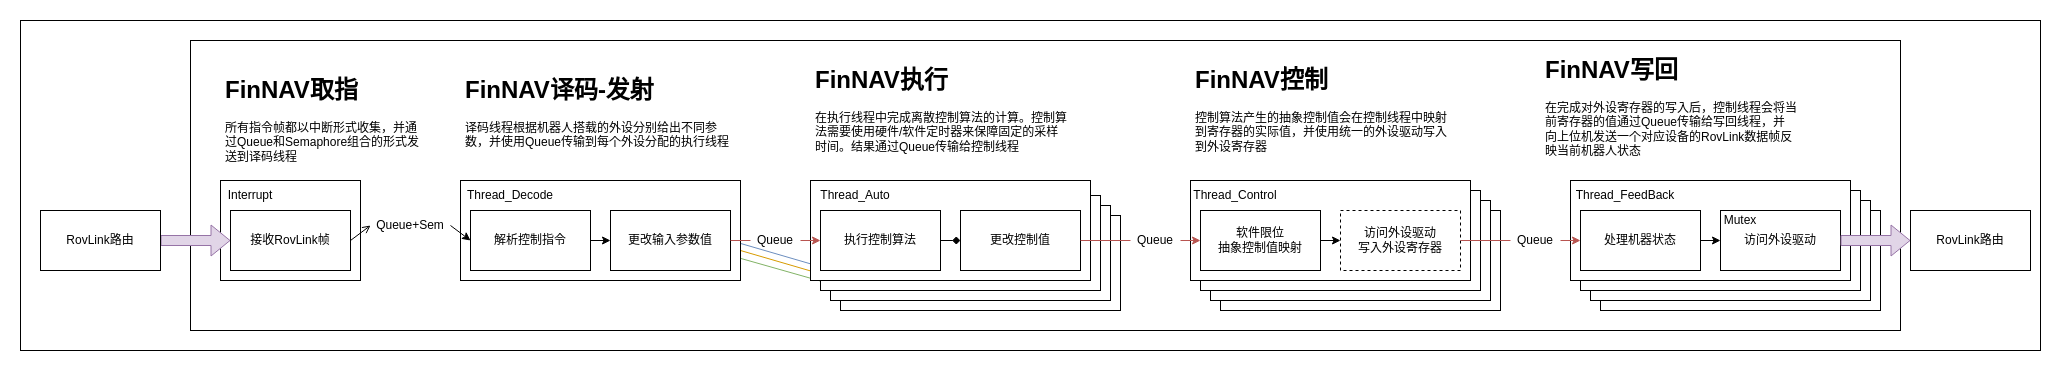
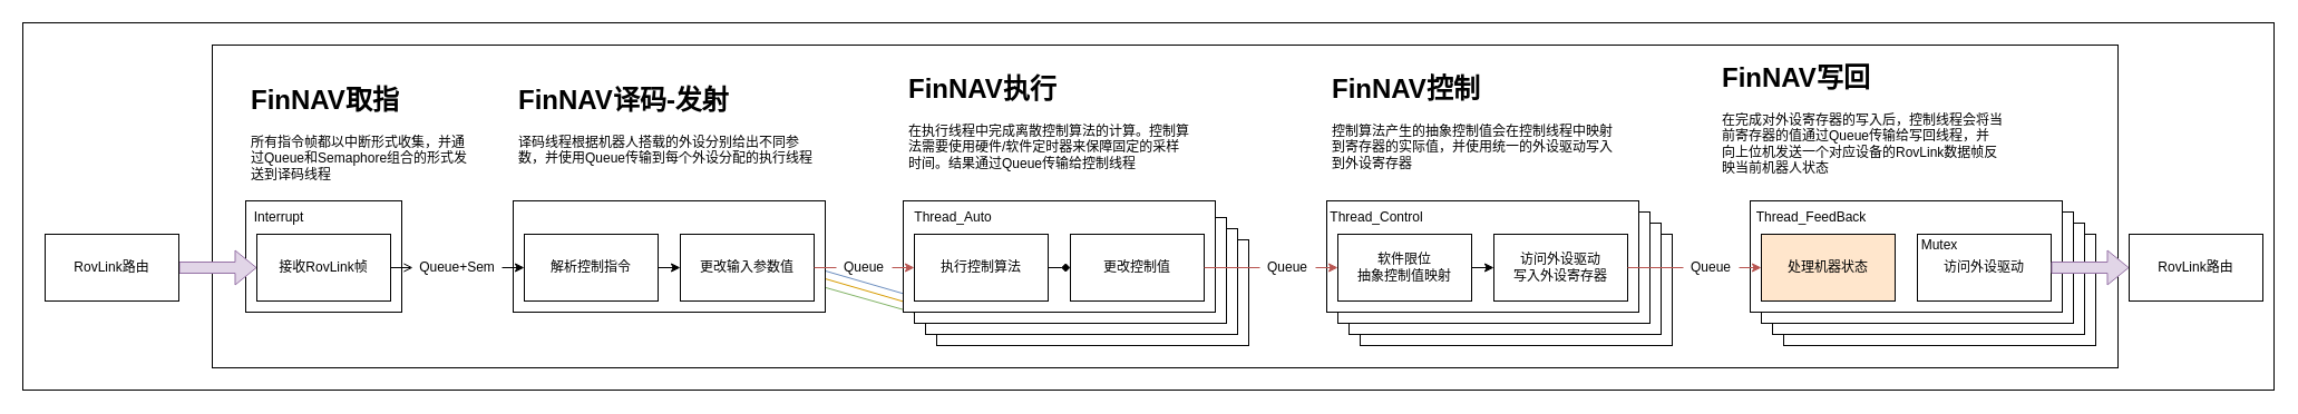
- <mxCell id="28" value="Thread_Decode" style="text;html=1;strokeColor=none;fillColor=none;align=center;verticalAlign=middle;whiteSpace=wrap;rounded=0;" parent="1" vertex="1"><mxGeometry x="480" y="180" width="60" height="30" as="geometry" /></mxCell>
- <mxCell id="34" value="Queue+Sem" style="text;html=1;strokeColor=none;fillColor=none;align=center;verticalAlign=middle;whiteSpace=wrap;rounded=0;" parent="1" vertex="1"><mxGeometry x="370" y="210" width="80" height="30" as="geometry" /></mxCell>
+ <mxCell id="34" value="Queue+Sem" style="text;html=1;strokeColor=none;fillColor=none;align=center;verticalAlign=middle;whiteSpace=wrap;rounded=0;" parent="1" vertex="1"><mxGeometry x="370" y="225" width="80" height="30" as="geometry" /></mxCell>
- <mxCell id="50" value="访问外设驱动&lt;br&gt;写入外设寄存器" style="rounded=0;whiteSpace=wrap;html=1;dashed=1;" parent="1" vertex="1"><mxGeometry x="1340" y="210" width="120" height="60" as="geometry" /></mxCell>
+ <mxCell id="50" value="访问外设驱动&lt;br&gt;写入外设寄存器" style="rounded=0;whiteSpace=wrap;html=1;" parent="1" vertex="1"><mxGeometry x="1340" y="210" width="120" height="60" as="geometry" /></mxCell>
- <mxCell id="53" value="处理机器状态" style="rounded=0;whiteSpace=wrap;html=1;" parent="1" vertex="1"><mxGeometry x="1580" y="210" width="120" height="60" as="geometry" /></mxCell>
+ <mxCell id="53" value="处理机器状态" style="rounded=0;whiteSpace=wrap;html=1;fillColor=#ffe6cc;" parent="1" vertex="1"><mxGeometry x="1580" y="210" width="120" height="60" as="geometry" /></mxCell>
- <mxCell id="52" value="" style="edgeStyle=none;html=1;strokeColor=default;" parent="1" source="53" target="57" edge="1"><mxGeometry relative="1" as="geometry" /></mxCell>
